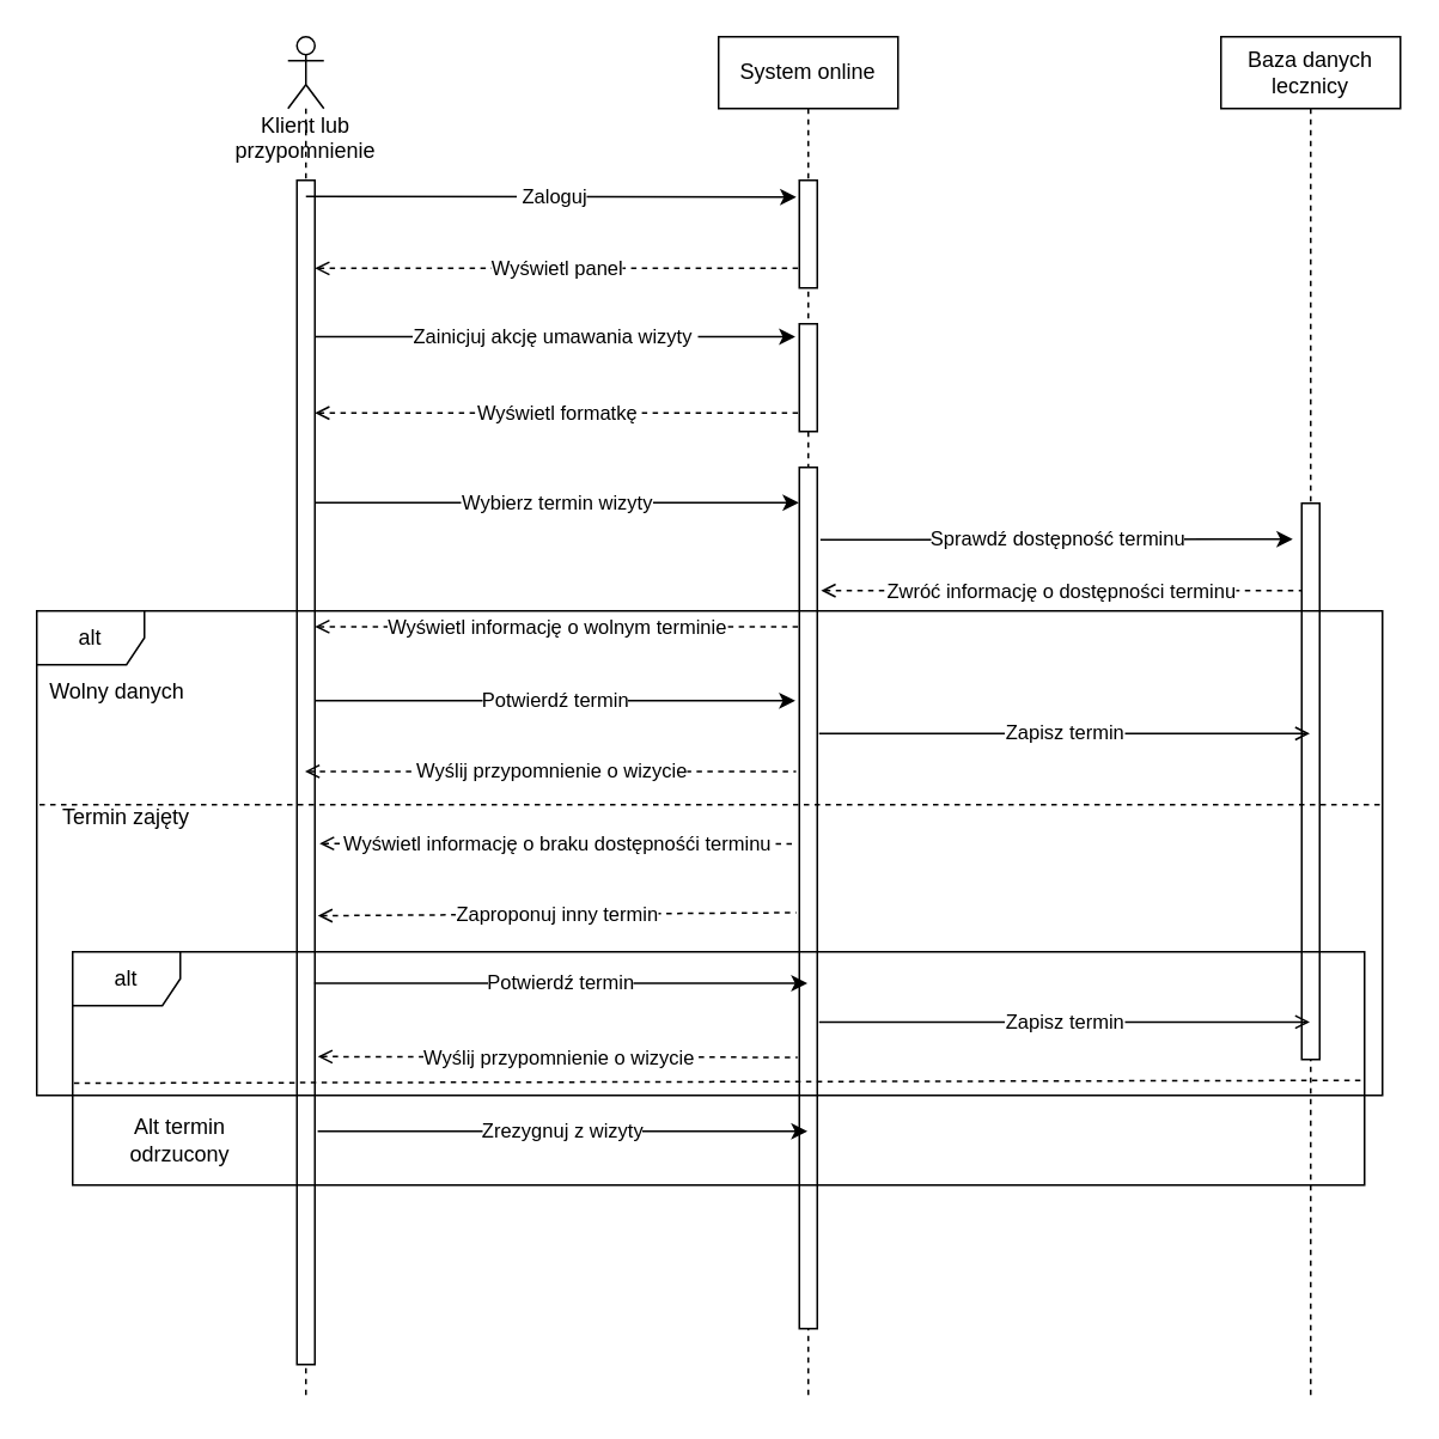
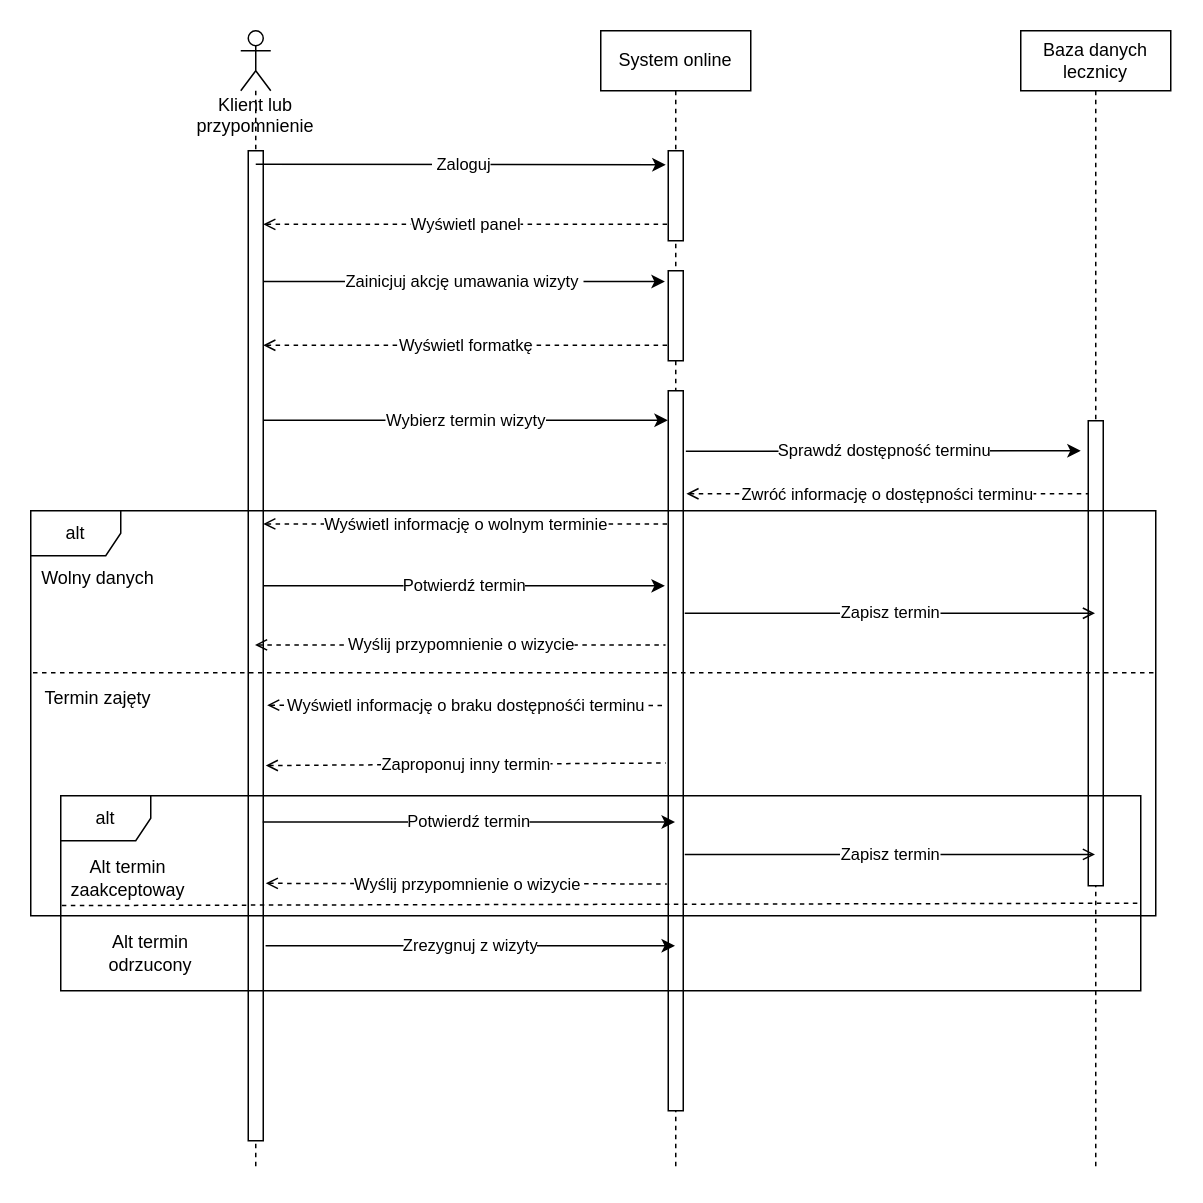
- <mxCell id="32" value="Termin zajęty" style="text;html=1;strokeColor=none;fillColor=none;align=center;verticalAlign=middle;whiteSpace=wrap;rounded=0;" vertex="1" parent="1"><mxGeometry x="25" y="440" width="90" height="30" as="geometry" /></mxCell>
+ <mxCell id="32" value="Termin zajęty" style="text;html=1;strokeColor=none;fillColor=none;align=center;verticalAlign=middle;whiteSpace=wrap;rounded=0;" vertex="1" parent="1"><mxGeometry x="20" y="450" width="90" height="30" as="geometry" /></mxCell>
+ <mxCell id="34" value="Alt termin zaakceptoway" style="text;html=1;strokeColor=none;fillColor=none;align=center;verticalAlign=middle;whiteSpace=wrap;rounded=0;" vertex="1" parent="1"><mxGeometry x="40" y="570" width="90" height="30" as="geometry" /></mxCell>
